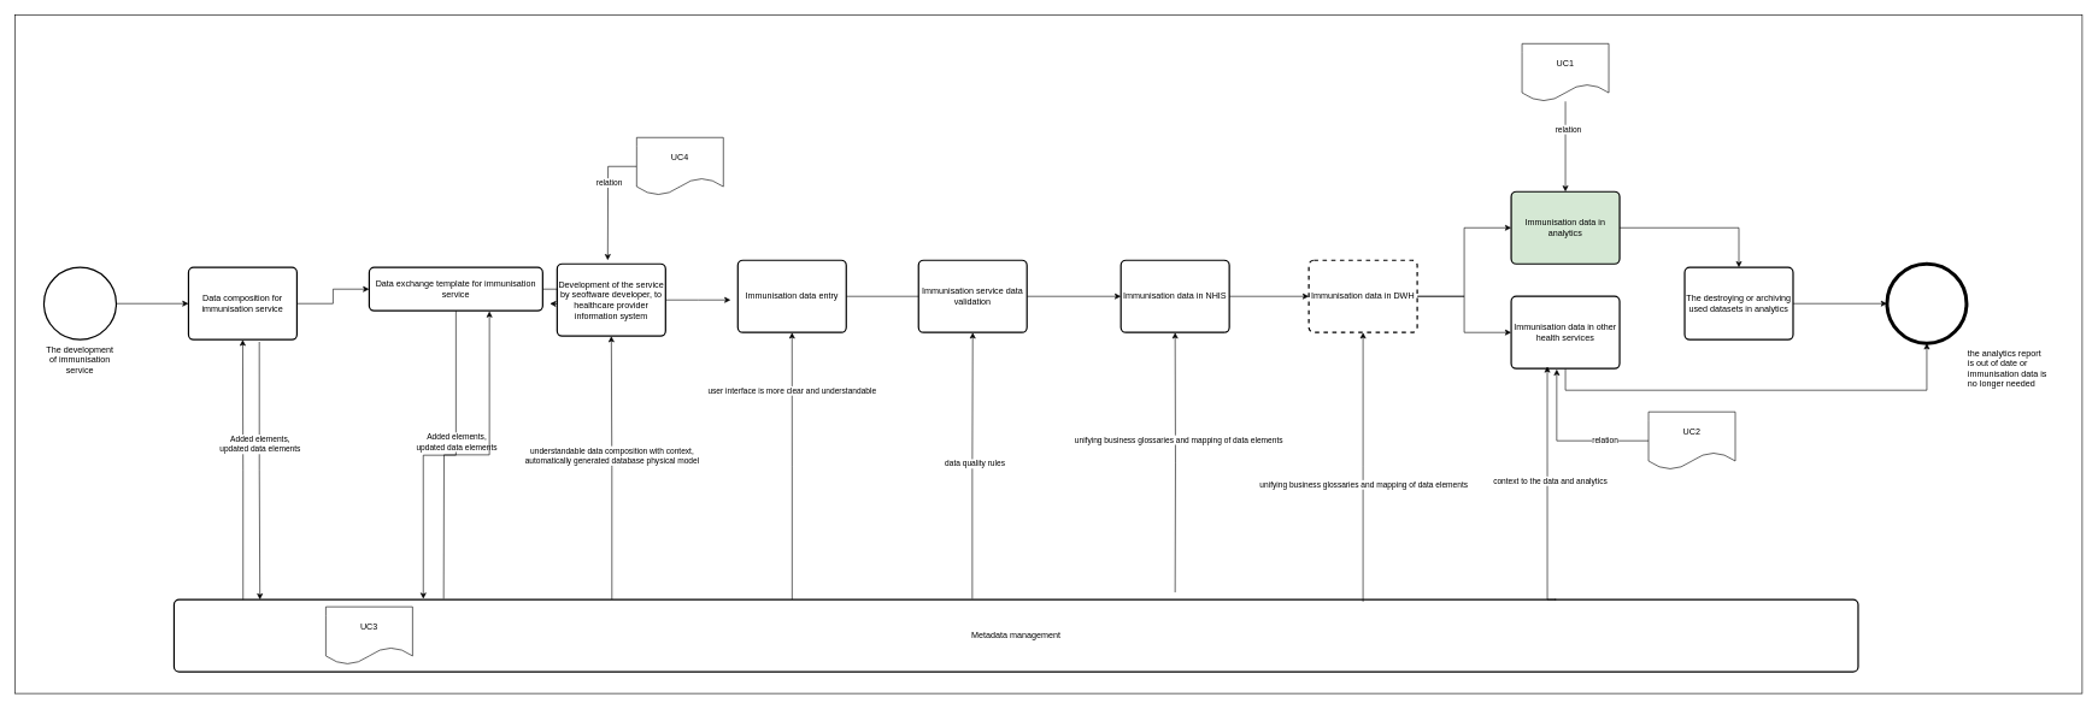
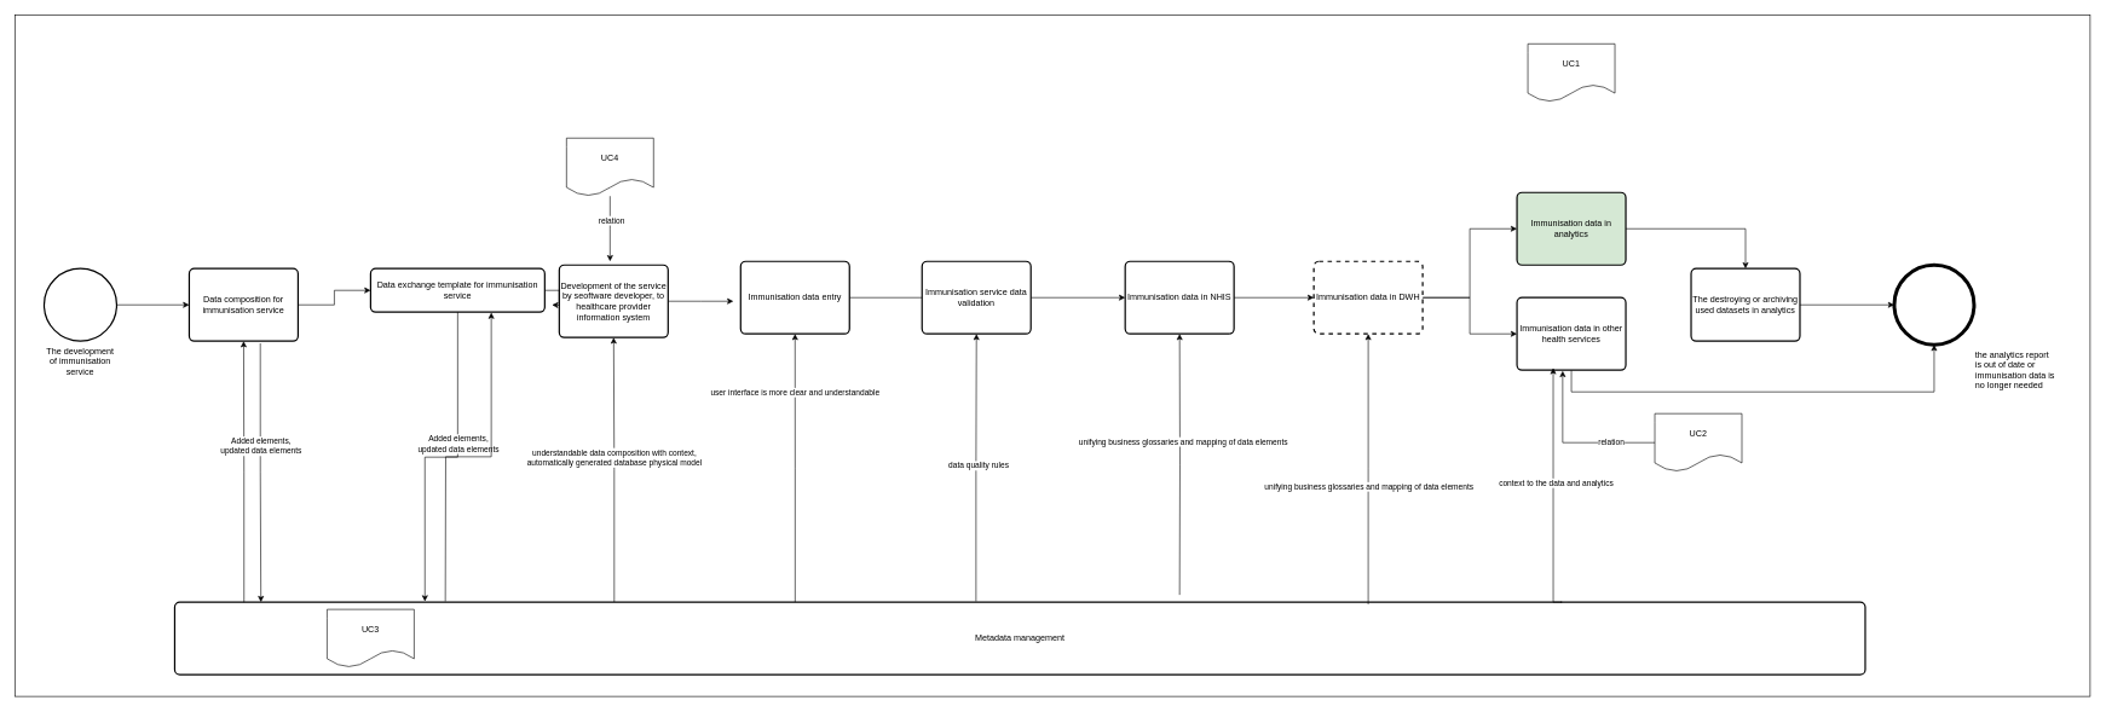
- <mxCell id="49" style="edgeStyle=orthogonalEdgeStyle;rounded=0;orthogonalLoop=1;jettySize=auto;html=1;entryX=0.5;entryY=0;entryDx=0;entryDy=0;" edge="1" parent="1" source="51" target="9"><mxGeometry relative="1" as="geometry" /></mxCell>
- <mxCell id="50" value="relation" style="edgeLabel;html=1;align=center;verticalAlign=middle;resizable=0;points=[];" vertex="1" connectable="0" parent="49"><mxGeometry x="-0.392" y="3" relative="1" as="geometry"><mxPoint as="offset" /></mxGeometry></mxCell>
- <mxCell id="48" value="UC4" style="shape=document;whiteSpace=wrap;html=1;boundedLbl=1;" vertex="1" parent="1"><mxGeometry x="880" y="190" width="120" height="80" as="geometry" /></mxCell>
+ <mxCell id="48" value="UC4" style="shape=document;whiteSpace=wrap;html=1;boundedLbl=1;" vertex="1" parent="1"><mxGeometry x="780" y="190" width="120" height="80" as="geometry" /></mxCell>
